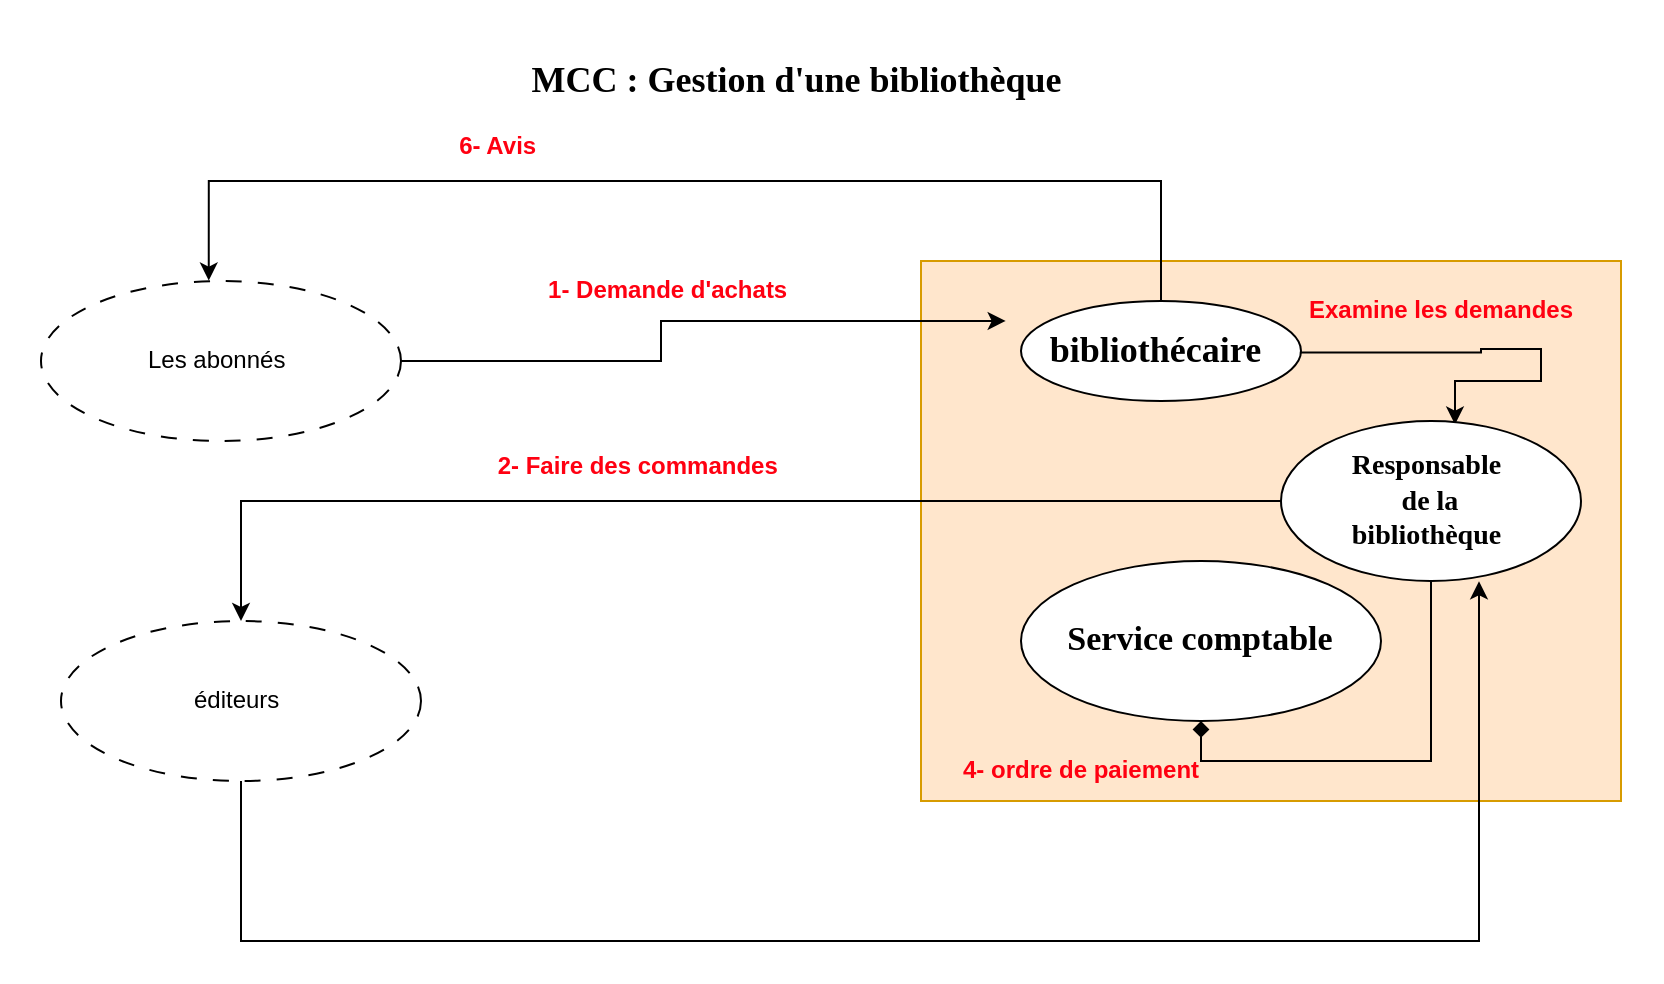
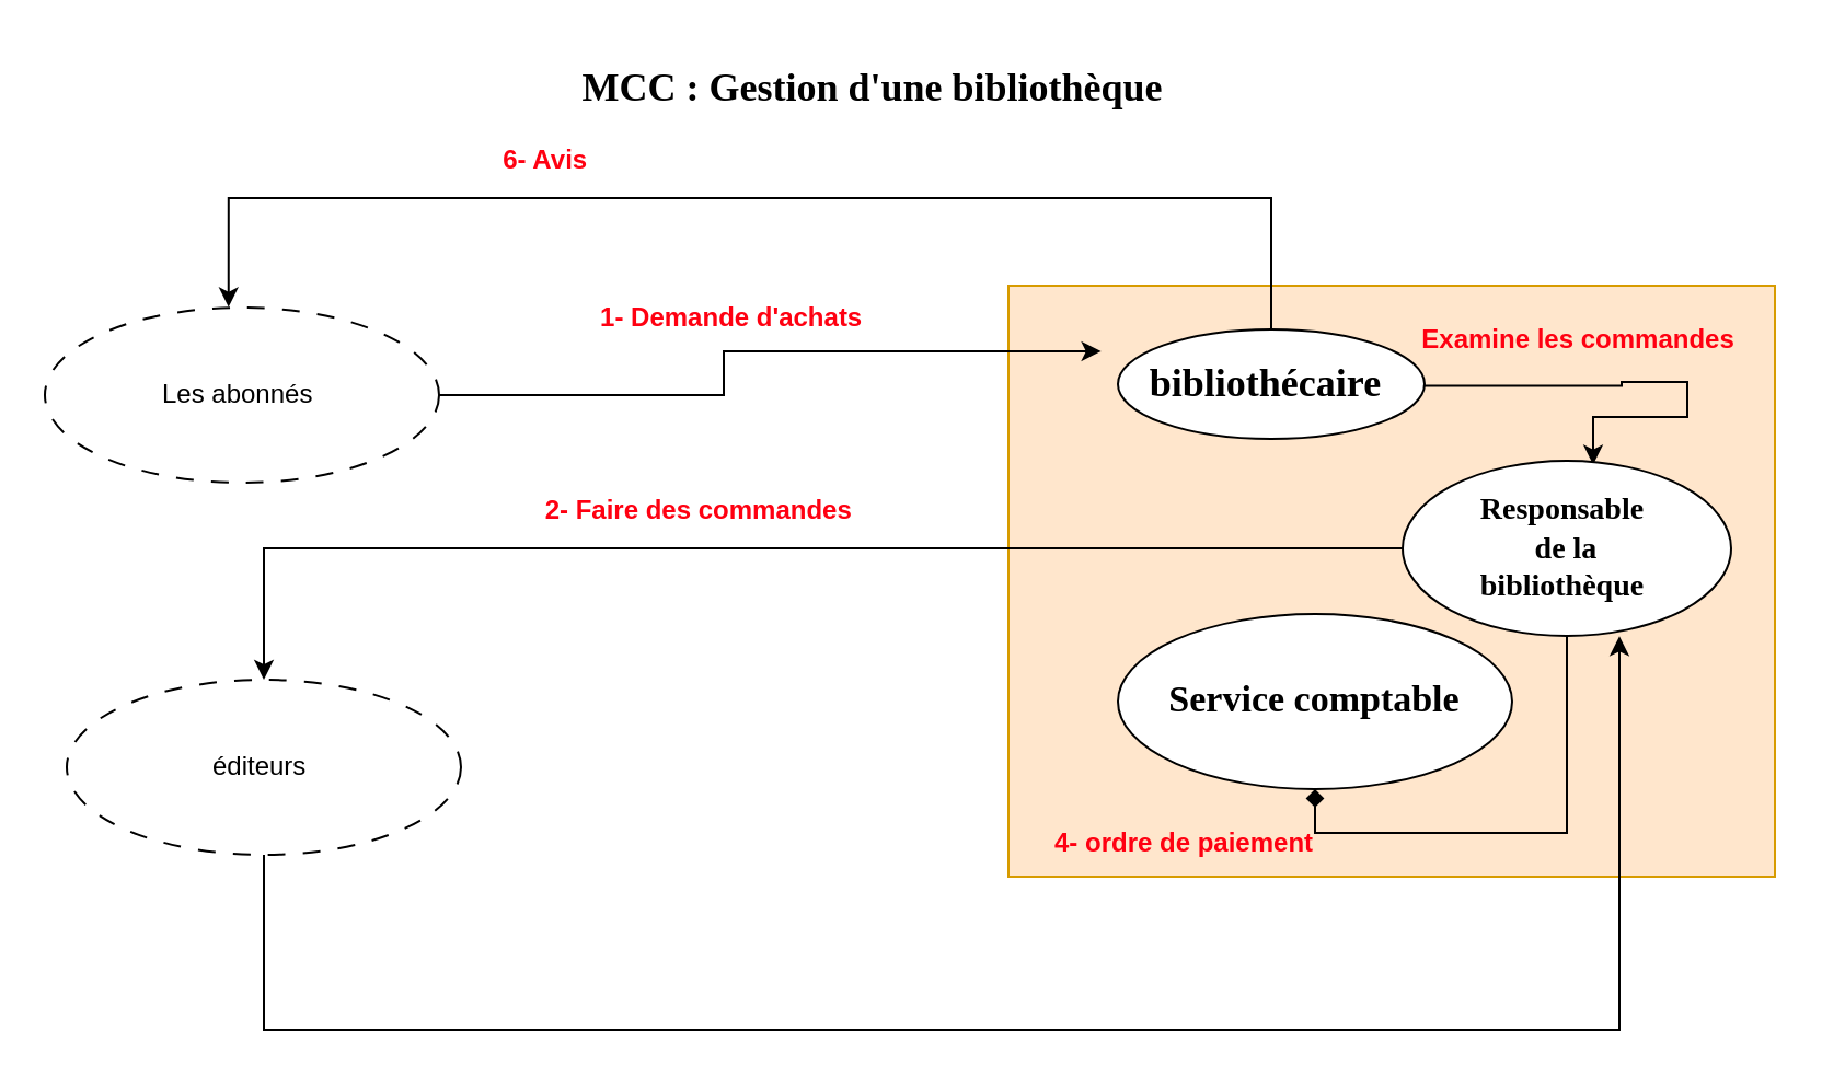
- <mxCell id="14" value="&lt;b&gt;Examine les demandes&lt;/b&gt;" style="text;html=1;align=center;verticalAlign=middle;resizable=0;points=[];autosize=1;fontColor=#FF0011;" vertex="1" parent="1"><mxGeometry x="640" y="140" width="160" height="30" as="geometry" /></mxCell>
+ <mxCell id="14" value="&lt;b&gt;Examine les commandes&lt;/b&gt;" style="text;html=1;align=center;verticalAlign=middle;resizable=0;points=[];autosize=1;fontColor=#FF0011;" vertex="1" parent="1"><mxGeometry x="640" y="140" width="160" height="30" as="geometry" /></mxCell>
